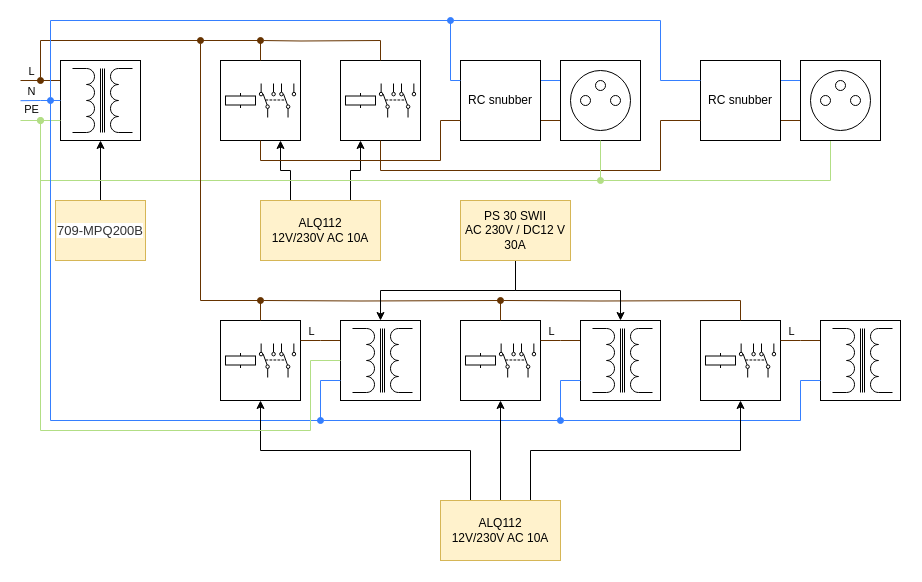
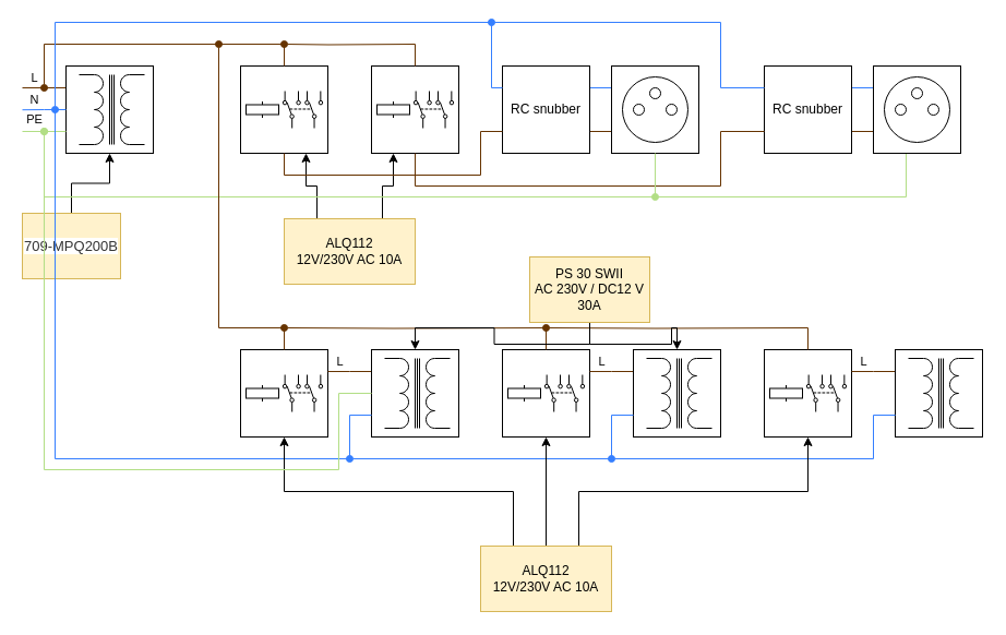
- <mxCell id="16" value="&lt;span style=&quot;color: rgb(51, 51, 51); font-family: Arial, Helvetica, sans-serif; font-size: 13px; text-align: start; background-color: rgb(255, 255, 255);&quot;&gt;709-MPQ200B&lt;/span&gt;" style="rounded=0;whiteSpace=wrap;html=1;fillColor=#fff2cc;strokeColor=#d6b656;" vertex="1" parent="1"><mxGeometry x="55" y="200" width="90" height="60" as="geometry" /></mxCell>
+ <mxCell id="16" value="&lt;span style=&quot;color: rgb(51, 51, 51); font-family: Arial, Helvetica, sans-serif; font-size: 13px; text-align: start; background-color: rgb(255, 255, 255);&quot;&gt;709-MPQ200B&lt;/span&gt;" style="rounded=0;whiteSpace=wrap;html=1;fillColor=#fff2cc;strokeColor=#d6b656;" vertex="1" parent="1"><mxGeometry x="20" y="195" width="90" height="60" as="geometry" /></mxCell>
- <mxCell id="87" value="PS 30 SWII&lt;br&gt;AC 230V / DC12 V&lt;br&gt;30A" style="rounded=0;whiteSpace=wrap;html=1;fillColor=#fff2cc;strokeColor=#d6b656;" vertex="1" parent="1"><mxGeometry x="460" y="200" width="110" height="60" as="geometry" /></mxCell>
+ <mxCell id="87" value="PS 30 SWII&lt;br&gt;AC 230V / DC12 V&lt;br&gt;30A" style="rounded=0;whiteSpace=wrap;html=1;fillColor=#fff2cc;strokeColor=#d6b656;" vertex="1" parent="1"><mxGeometry x="485" y="235" width="110" height="60" as="geometry" /></mxCell>
